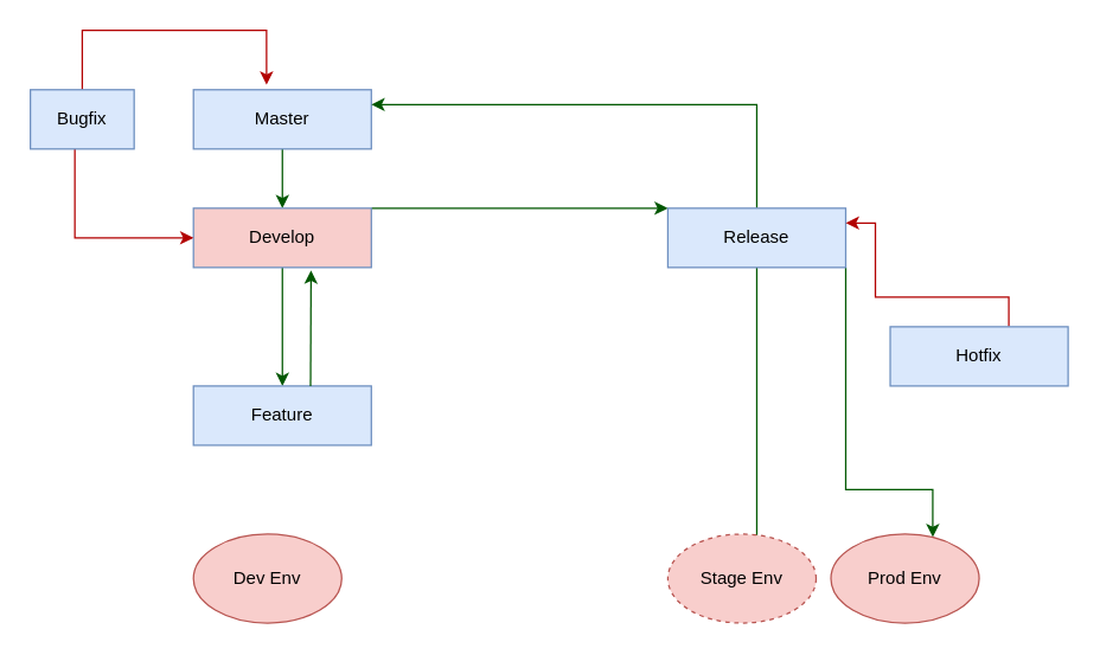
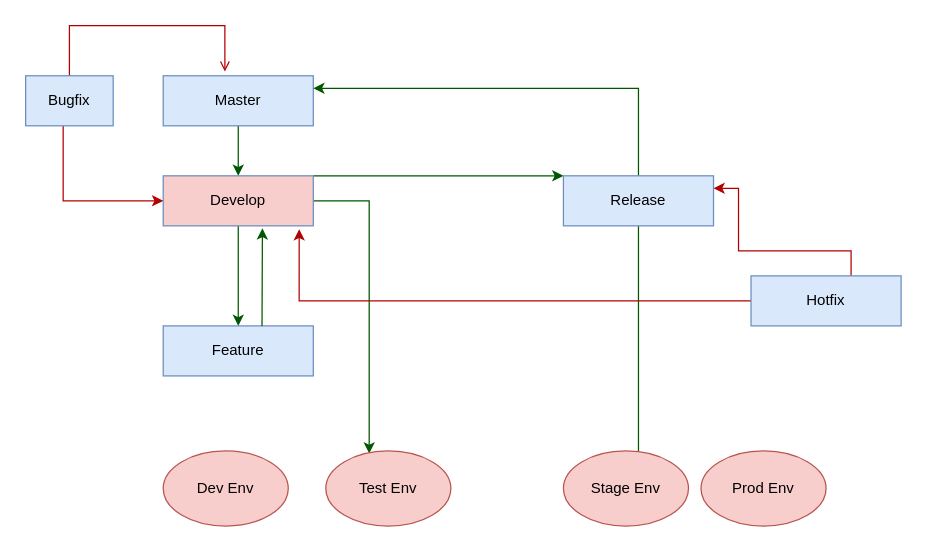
- <mxCell id="16" style="edgeStyle=orthogonalEdgeStyle;rounded=0;orthogonalLoop=1;jettySize=auto;html=1;entryX=0.411;entryY=-0.083;entryDx=0;entryDy=0;entryPerimeter=0;fillColor=#e51400;strokeColor=#B20000;" edge="1" parent="1" source="18" target="3"><mxGeometry relative="1" as="geometry"><Array as="points"><mxPoint x="55" y="20" /><mxPoint x="179" y="20" /></Array></mxGeometry></mxCell>
+ <mxCell id="16" style="edgeStyle=orthogonalEdgeStyle;rounded=0;orthogonalLoop=1;jettySize=auto;html=1;entryX=0.411;entryY=-0.083;entryDx=0;entryDy=0;entryPerimeter=0;fillColor=#e51400;strokeColor=#B20000;endArrow=open;" edge="1" parent="1" source="18" target="3"><mxGeometry relative="1" as="geometry"><Array as="points"><mxPoint x="55" y="20" /><mxPoint x="179" y="20" /></Array></mxGeometry></mxCell>
+ <mxCell id="6" style="edgeStyle=orthogonalEdgeStyle;rounded=0;orthogonalLoop=1;jettySize=auto;html=1;entryX=0.347;entryY=0.033;entryDx=0;entryDy=0;entryPerimeter=0;fillColor=#008a00;strokeColor=#005700;" edge="1" parent="1" source="7" target="21"><mxGeometry relative="1" as="geometry" /></mxCell>
+ <mxCell id="13" style="edgeStyle=orthogonalEdgeStyle;rounded=0;orthogonalLoop=1;jettySize=auto;html=1;entryX=0.906;entryY=1.067;entryDx=0;entryDy=0;entryPerimeter=0;fillColor=#e51400;strokeColor=#B20000;" edge="1" parent="1" source="14" target="7"><mxGeometry relative="1" as="geometry" /></mxCell>
- <mxCell id="9" style="edgeStyle=orthogonalEdgeStyle;rounded=0;orthogonalLoop=1;jettySize=auto;html=1;entryX=0.687;entryY=0.033;entryDx=0;entryDy=0;entryPerimeter=0;fillColor=#008a00;strokeColor=#005700;" edge="1" parent="1" source="11" target="23"><mxGeometry relative="1" as="geometry"><Array as="points"><mxPoint x="570" y="330" /><mxPoint x="629" y="330" /></Array></mxGeometry></mxCell>
+ <mxCell id="21" value="Test Env" style="ellipse;whiteSpace=wrap;html=1;fillColor=#f8cecc;strokeColor=#b85450;" vertex="1" parent="1"><mxGeometry x="260" y="360" width="100" height="60" as="geometry" /></mxCell>
- <mxCell id="22" value="Stage Env" style="ellipse;whiteSpace=wrap;html=1;fillColor=#f8cecc;strokeColor=#b85450;dashed=1;" vertex="1" parent="1"><mxGeometry x="450" y="360" width="100" height="60" as="geometry" /></mxCell>
+ <mxCell id="22" value="Stage Env" style="ellipse;whiteSpace=wrap;html=1;fillColor=#f8cecc;strokeColor=#b85450;" vertex="1" parent="1"><mxGeometry x="450" y="360" width="100" height="60" as="geometry" /></mxCell>
